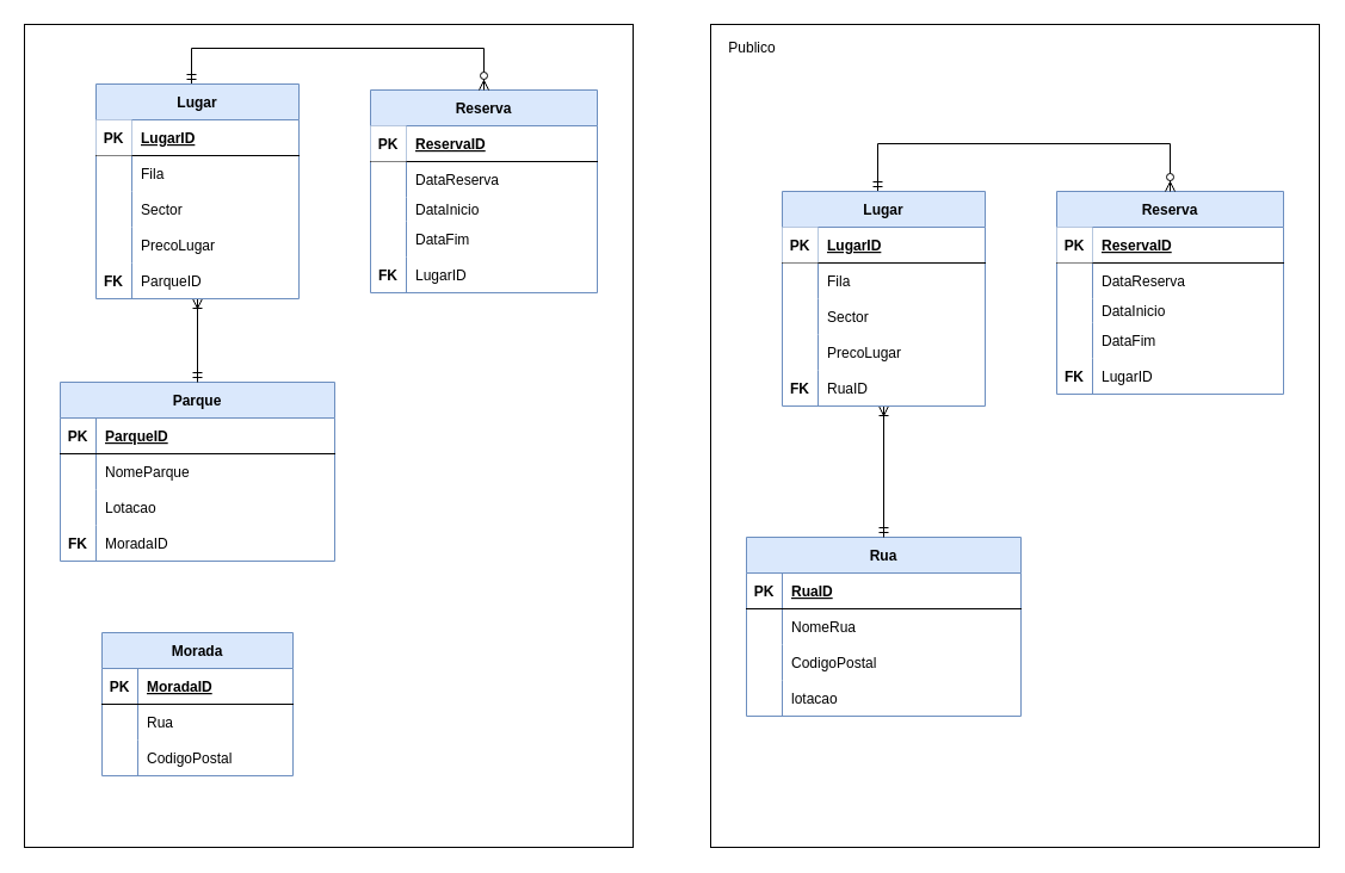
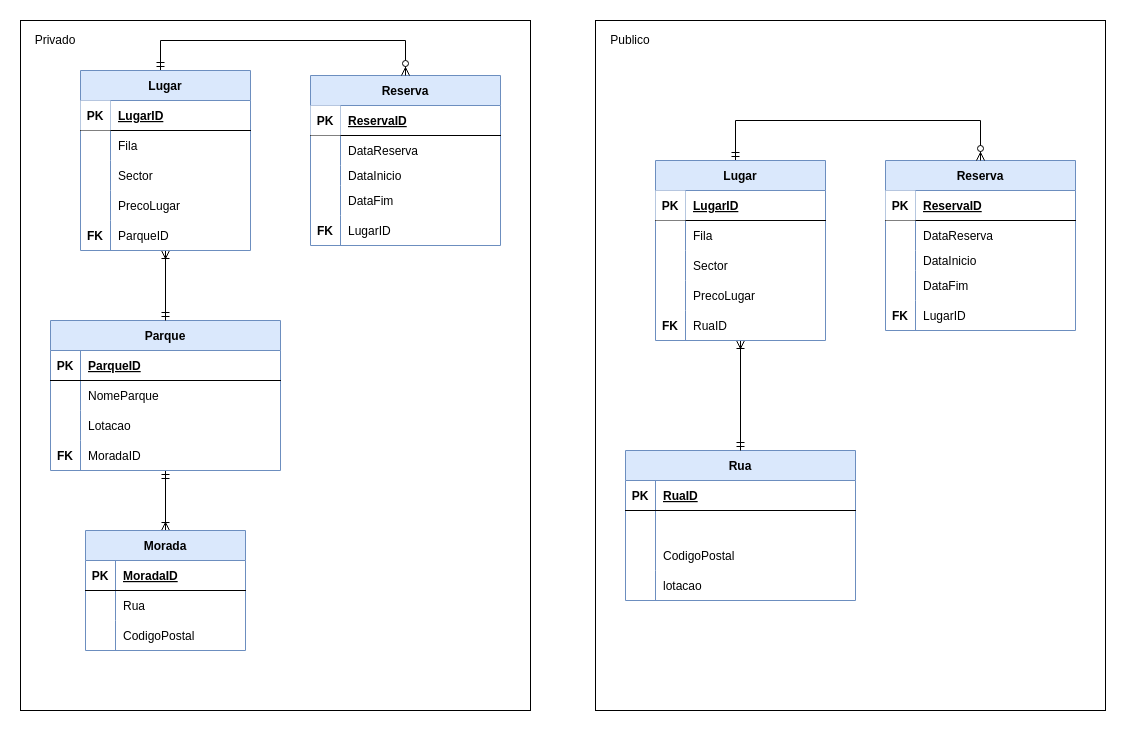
+ <mxCell id="61" value="Privado" style="text;html=1;strokeColor=none;fillColor=none;align=center;verticalAlign=middle;whiteSpace=wrap;rounded=0;" vertex="1" parent="1"><mxGeometry x="30" y="30" width="50" height="20" as="geometry" /></mxCell>
+ <mxCell id="19" style="edgeStyle=orthogonalEdgeStyle;rounded=0;orthogonalLoop=1;jettySize=auto;html=1;startArrow=ERmandOne;startFill=0;endArrow=ERoneToMany;endFill=0;" parent="1" source="20" target="51" edge="1"><mxGeometry relative="1" as="geometry" /></mxCell>
- <mxCell id="85" value="NomeRua" style="shape=partialRectangle;connectable=0;fillColor=none;top=0;left=0;bottom=0;right=0;align=left;spacingLeft=6;overflow=hidden;" vertex="1" parent="83"><mxGeometry x="30" width="200" height="30" as="geometry" /></mxCell>
